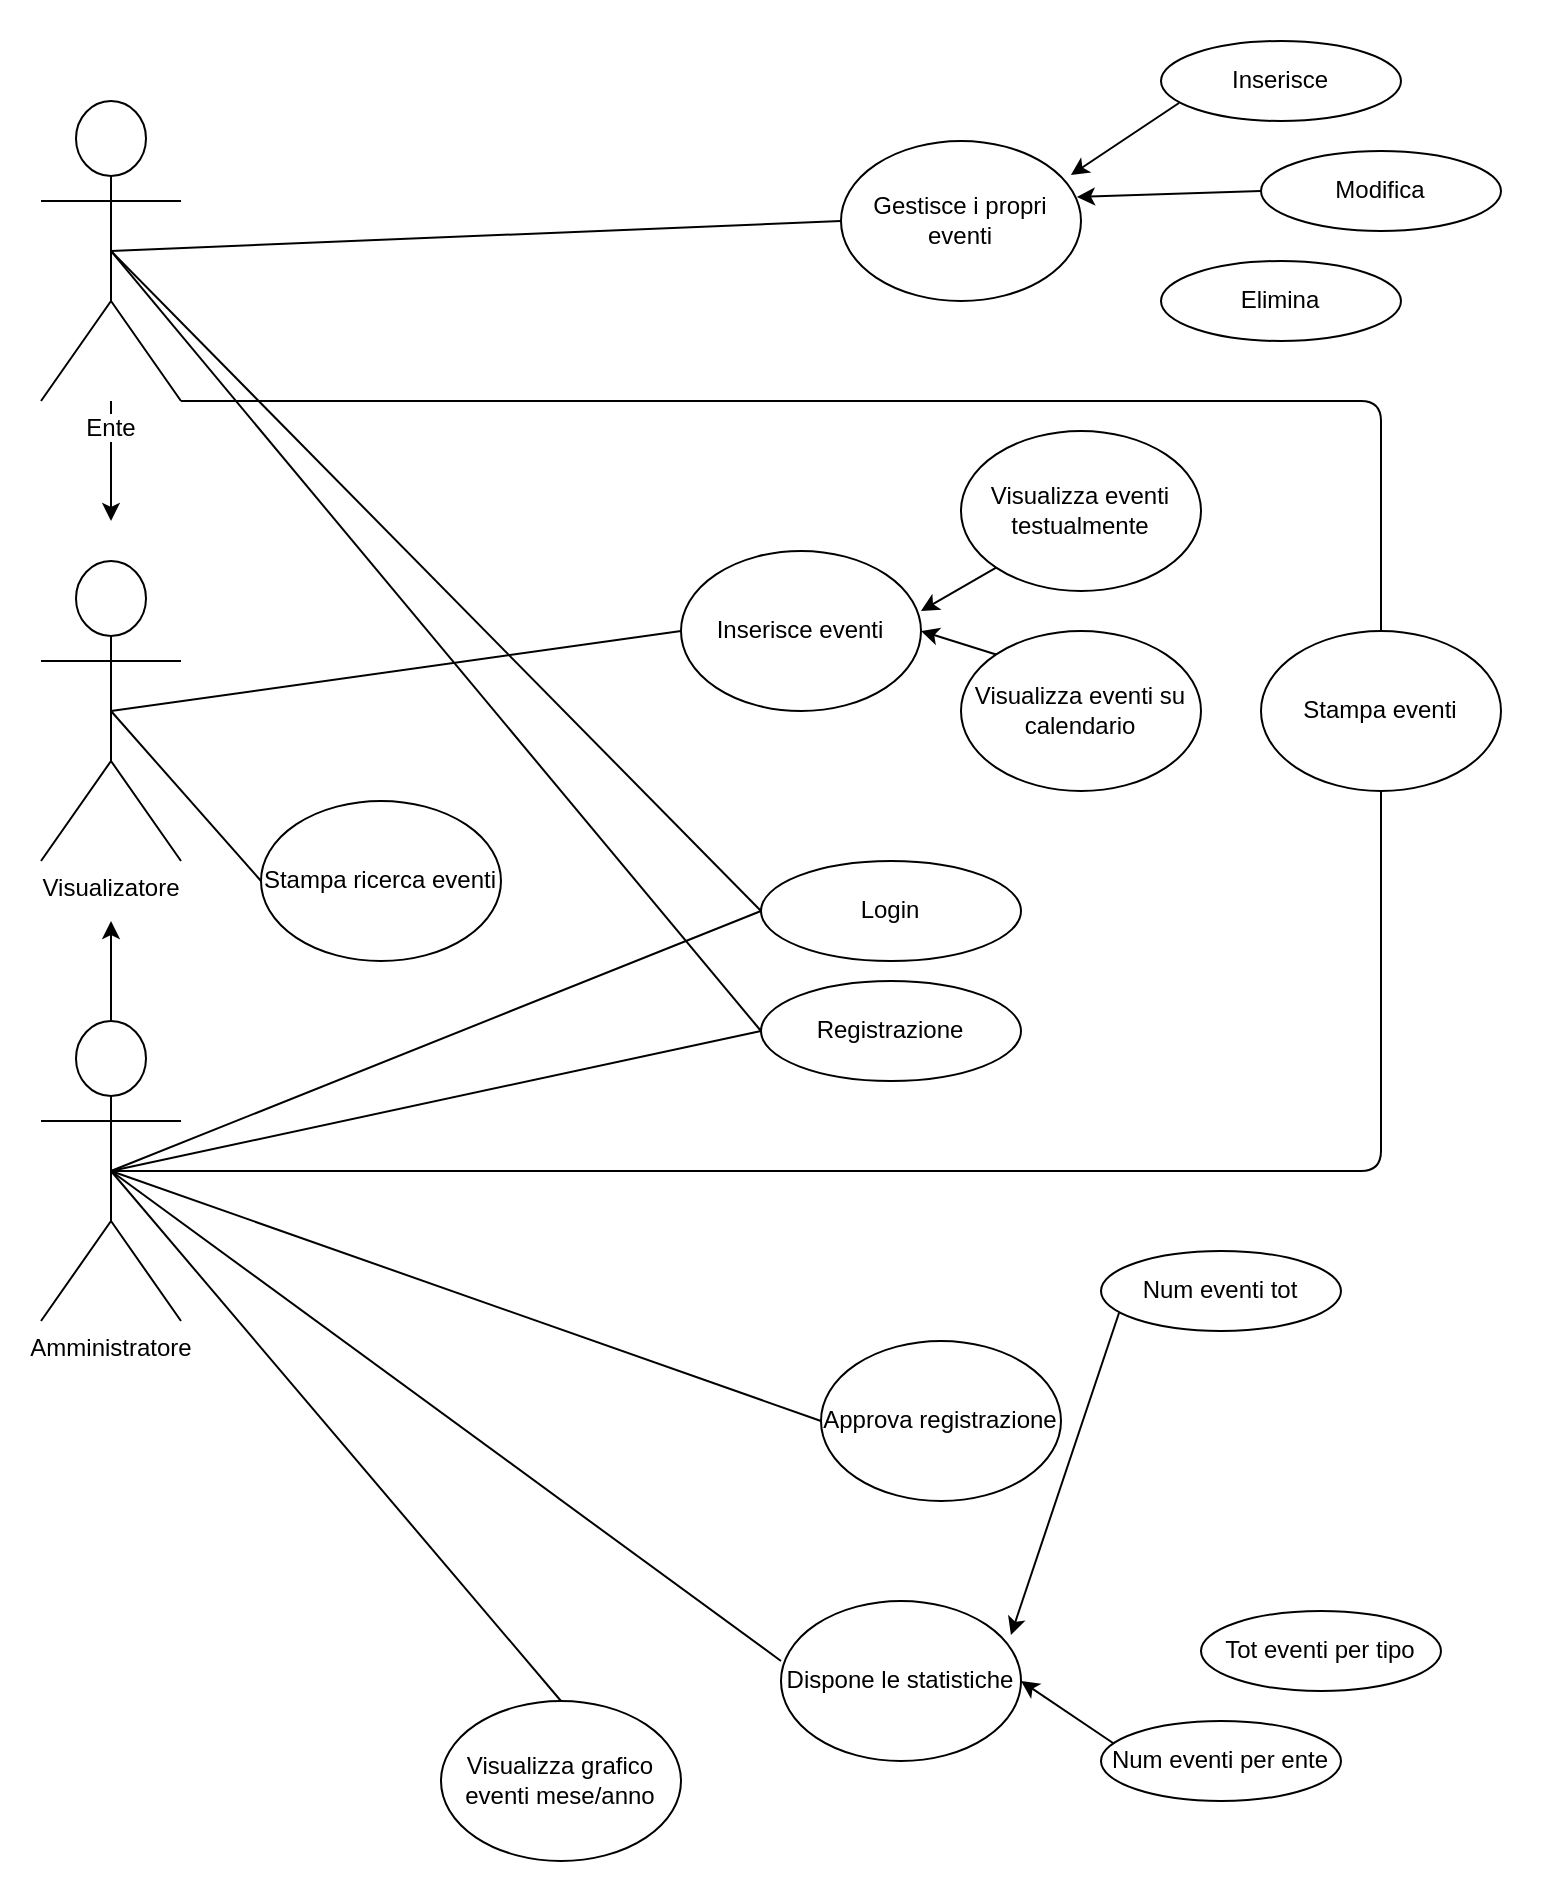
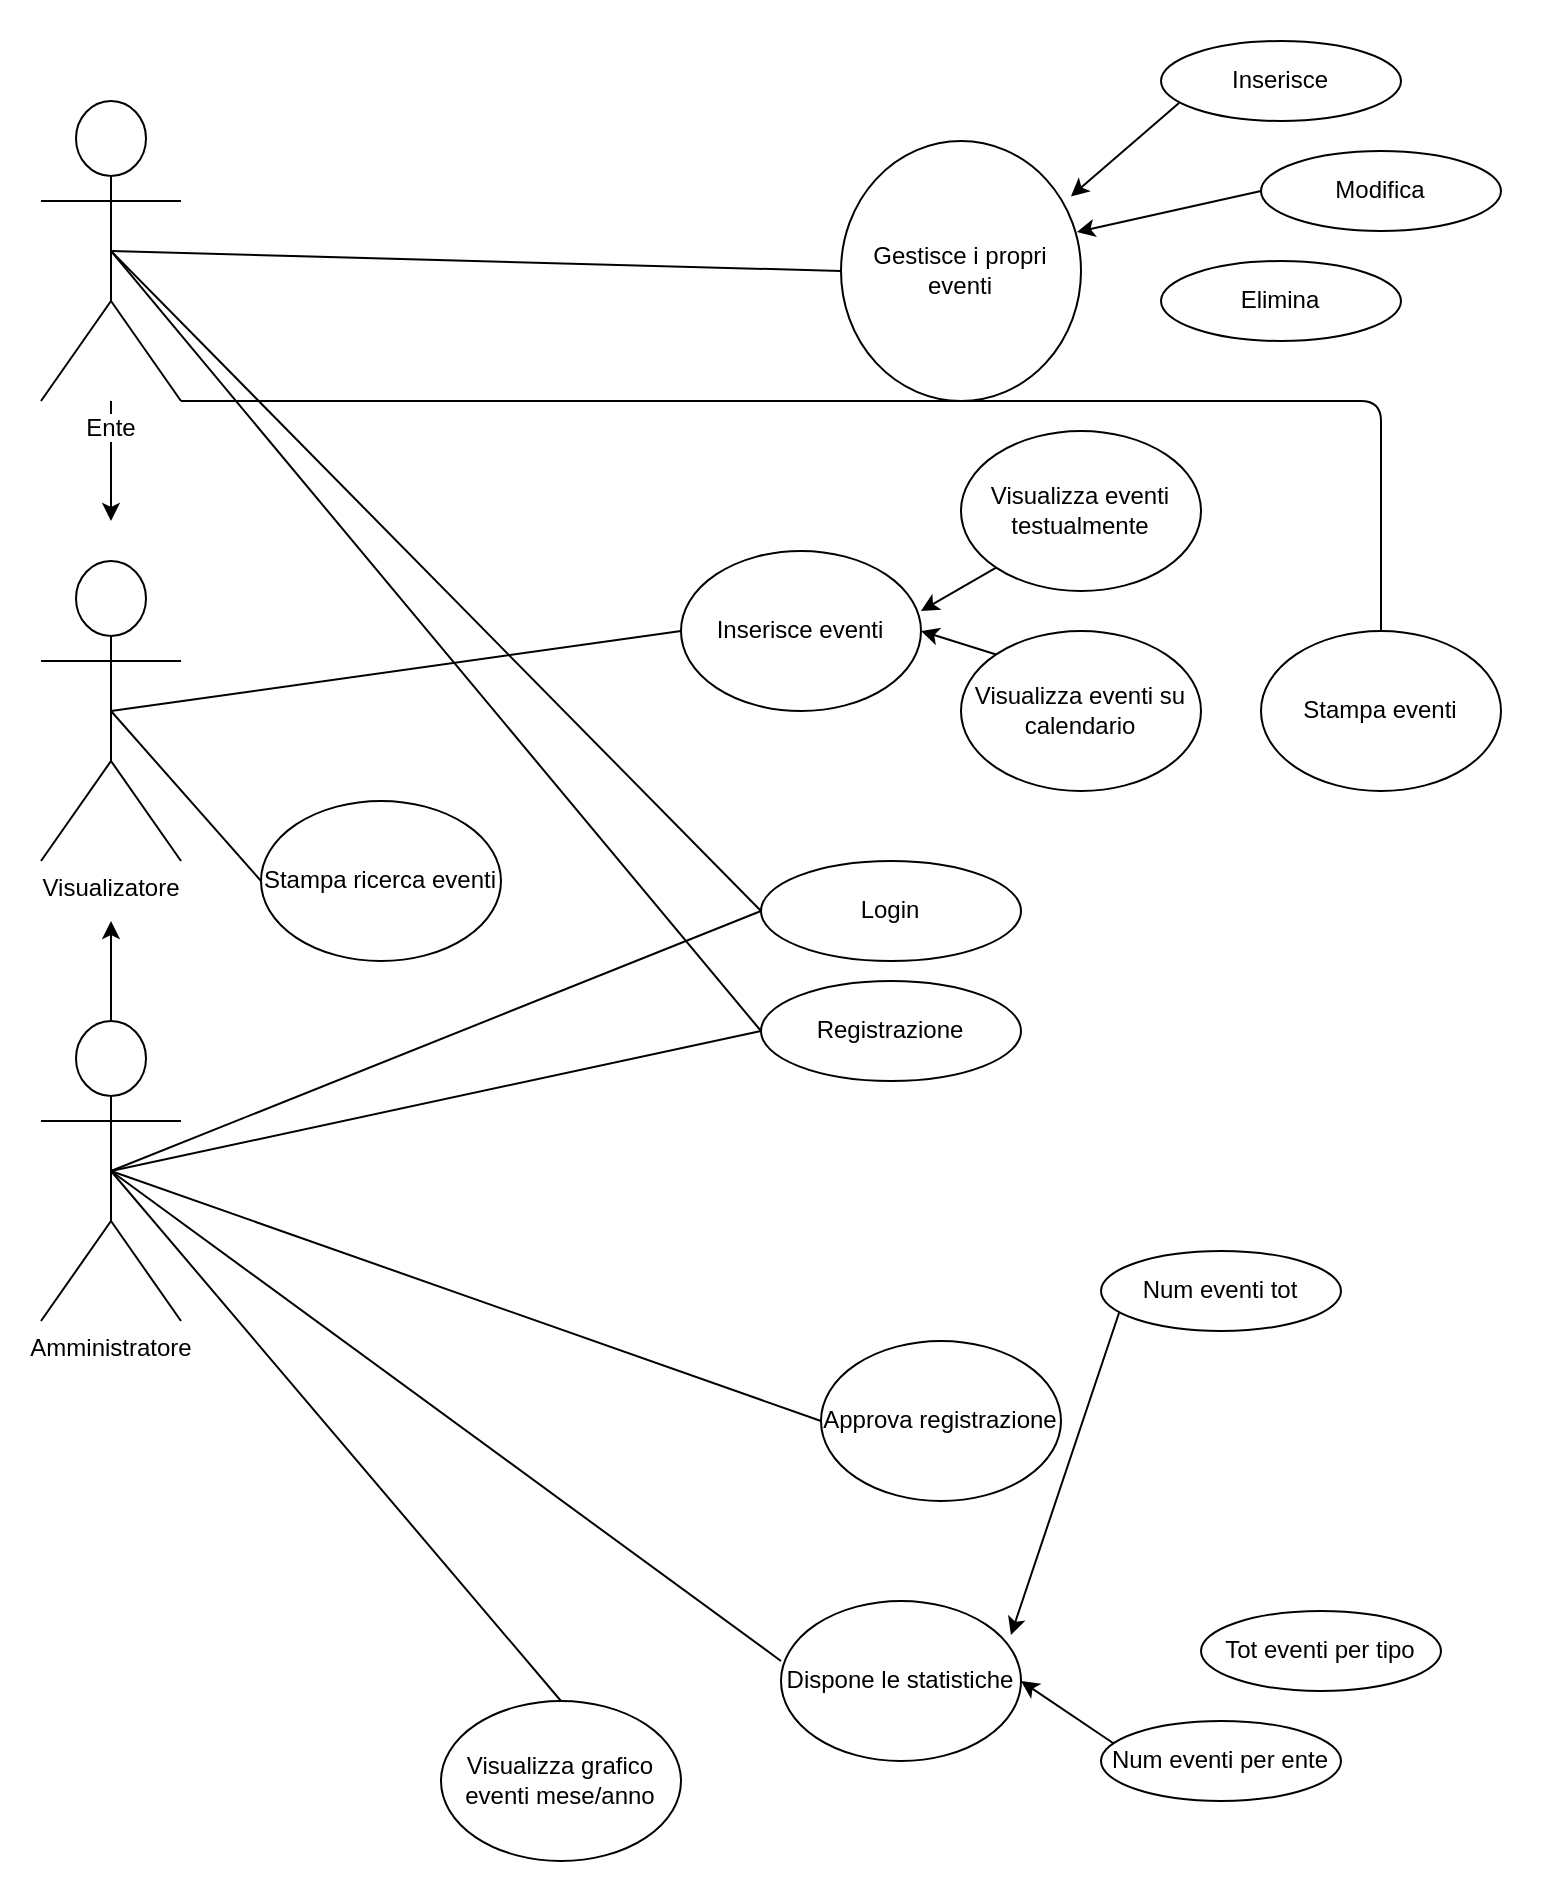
- <mxCell id="7" value="Gestisce i propri eventi" style="ellipse;whiteSpace=wrap;html=1;" vertex="1" parent="1"><mxGeometry x="420" y="70" width="120" height="80" as="geometry" /></mxCell>
+ <mxCell id="7" value="Gestisce i propri eventi" style="ellipse;whiteSpace=wrap;html=1;" vertex="1" parent="1"><mxGeometry x="420" y="70" width="120" height="130" as="geometry" /></mxCell>
- <mxCell id="26" value="" style="endArrow=none;html=1;entryX=0.5;entryY=1;entryDx=0;entryDy=0;exitX=0.5;exitY=0.5;exitDx=0;exitDy=0;exitPerimeter=0;" edge="1" parent="1" source="6" target="25"><mxGeometry width="50" height="50" relative="1" as="geometry"><mxPoint x="65" y="595" as="sourcePoint" /><mxPoint x="420" y="720" as="targetPoint" /><Array as="points"><mxPoint x="690" y="585" /></Array></mxGeometry></mxCell>
